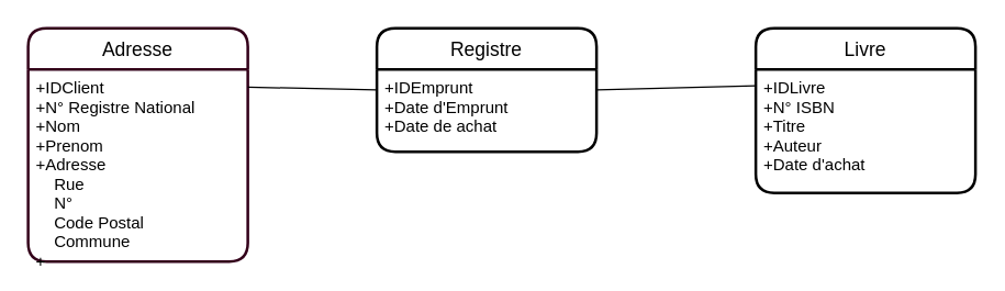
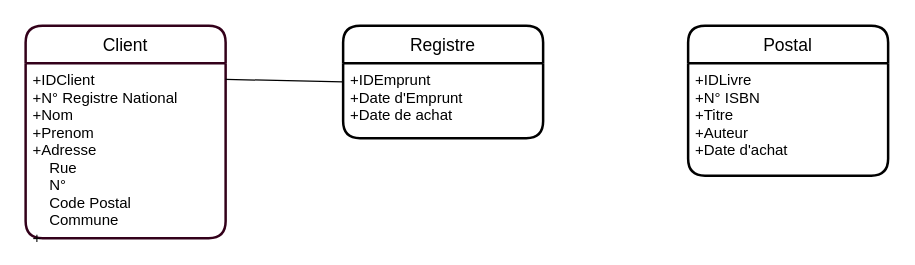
- <mxCell id="2" value="Adresse" style="swimlane;childLayout=stackLayout;horizontal=1;startSize=30;horizontalStack=0;rounded=1;fontSize=14;fontStyle=0;strokeWidth=2;resizeParent=0;resizeLast=1;shadow=0;dashed=0;align=center;strokeColor=#33001A;" vertex="1" parent="1"><mxGeometry x="20" y="20" width="160" height="170" as="geometry" /></mxCell>
+ <mxCell id="2" value="Client" style="swimlane;childLayout=stackLayout;horizontal=1;startSize=30;horizontalStack=0;rounded=1;fontSize=14;fontStyle=0;strokeWidth=2;resizeParent=0;resizeLast=1;shadow=0;dashed=0;align=center;strokeColor=#33001A;" vertex="1" parent="1"><mxGeometry x="20" y="20" width="160" height="170" as="geometry" /></mxCell>
- <mxCell id="4" value="Livre" style="swimlane;childLayout=stackLayout;horizontal=1;startSize=30;horizontalStack=0;rounded=1;fontSize=14;fontStyle=0;strokeWidth=2;resizeParent=0;resizeLast=1;shadow=0;dashed=0;align=center;" vertex="1" parent="1"><mxGeometry x="550" y="20" width="160" height="120" as="geometry" /></mxCell>
+ <mxCell id="4" value="Postal" style="swimlane;childLayout=stackLayout;horizontal=1;startSize=30;horizontalStack=0;rounded=1;fontSize=14;fontStyle=0;strokeWidth=2;resizeParent=0;resizeLast=1;shadow=0;dashed=0;align=center;" vertex="1" parent="1"><mxGeometry x="550" y="20" width="160" height="120" as="geometry" /></mxCell>
- <mxCell id="9" value="" style="endArrow=none;html=1;rounded=0;entryX=0;entryY=0.133;entryDx=0;entryDy=0;entryPerimeter=0;exitX=1;exitY=0.25;exitDx=0;exitDy=0;" edge="1" parent="1" source="7" target="5"><mxGeometry relative="1" as="geometry"><mxPoint x="440" y="50" as="sourcePoint" /><mxPoint x="430" y="150" as="targetPoint" /></mxGeometry></mxCell>
